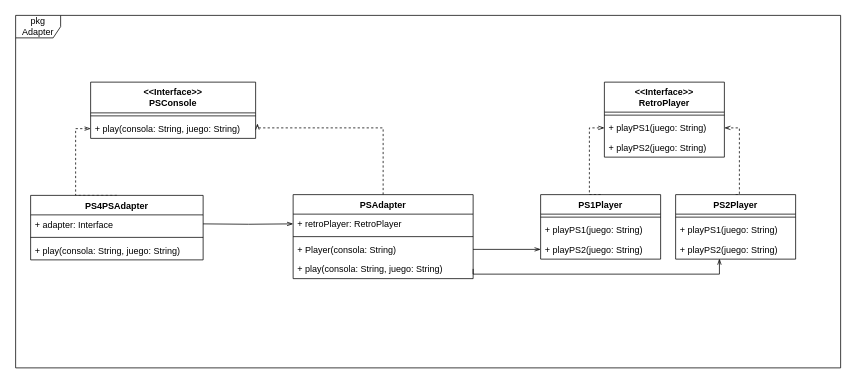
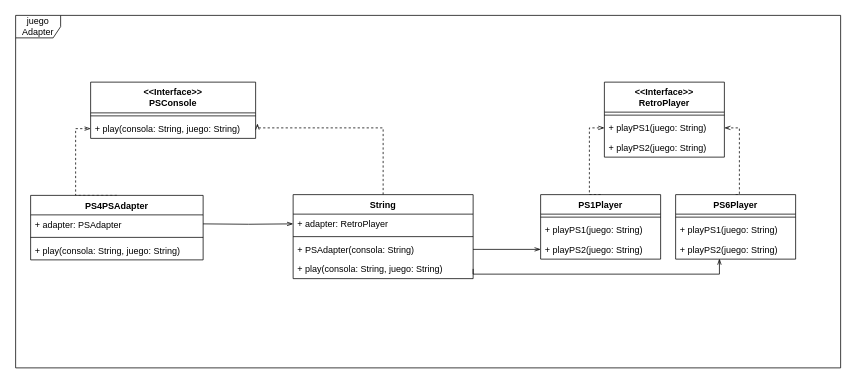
- <mxCell id="2" value="pkg Adapter" style="shape=umlFrame;whiteSpace=wrap;html=1;" vertex="1" parent="1"><mxGeometry x="20" y="20" width="1100" height="470" as="geometry" /></mxCell>
+ <mxCell id="2" value="juego Adapter" style="shape=umlFrame;whiteSpace=wrap;html=1;" vertex="1" parent="1"><mxGeometry x="20" y="20" width="1100" height="470" as="geometry" /></mxCell>
- <mxCell id="29" value="PSAdapter" style="swimlane;fontStyle=1;align=center;verticalAlign=top;childLayout=stackLayout;horizontal=1;startSize=26;horizontalStack=0;resizeParent=1;resizeParentMax=0;resizeLast=0;collapsible=1;marginBottom=0;" vertex="1" parent="1"><mxGeometry x="390" y="259" width="240" height="112" as="geometry" /></mxCell>
+ <mxCell id="29" value="String" style="swimlane;fontStyle=1;align=center;verticalAlign=top;childLayout=stackLayout;horizontal=1;startSize=26;horizontalStack=0;resizeParent=1;resizeParentMax=0;resizeLast=0;collapsible=1;marginBottom=0;" vertex="1" parent="1"><mxGeometry x="390" y="259" width="240" height="112" as="geometry" /></mxCell>
- <mxCell id="21" value="PS2Player" style="swimlane;fontStyle=1;align=center;verticalAlign=top;childLayout=stackLayout;horizontal=1;startSize=26;horizontalStack=0;resizeParent=1;resizeParentMax=0;resizeLast=0;collapsible=1;marginBottom=0;" vertex="1" parent="1"><mxGeometry x="900" y="259" width="160" height="86" as="geometry" /></mxCell>
+ <mxCell id="21" value="PS6Player" style="swimlane;fontStyle=1;align=center;verticalAlign=top;childLayout=stackLayout;horizontal=1;startSize=26;horizontalStack=0;resizeParent=1;resizeParentMax=0;resizeLast=0;collapsible=1;marginBottom=0;" vertex="1" parent="1"><mxGeometry x="900" y="259" width="160" height="86" as="geometry" /></mxCell>
- <mxCell id="30" value="+ retroPlayer: RetroPlayer" style="text;strokeColor=none;fillColor=none;align=left;verticalAlign=top;spacingLeft=4;spacingRight=4;overflow=hidden;rotatable=0;points=[[0,0.5],[1,0.5]];portConstraint=eastwest;" vertex="1" parent="29"><mxGeometry y="26" width="240" height="26" as="geometry" /></mxCell>
+ <mxCell id="30" value="+ adapter: RetroPlayer" style="text;strokeColor=none;fillColor=none;align=left;verticalAlign=top;spacingLeft=4;spacingRight=4;overflow=hidden;rotatable=0;points=[[0,0.5],[1,0.5]];portConstraint=eastwest;" vertex="1" parent="29"><mxGeometry y="26" width="240" height="26" as="geometry" /></mxCell>
- <mxCell id="6" value="+ adapter: Interface" style="text;strokeColor=none;fillColor=none;align=left;verticalAlign=top;spacingLeft=4;spacingRight=4;overflow=hidden;rotatable=0;points=[[0,0.5],[1,0.5]];portConstraint=eastwest;" vertex="1" parent="5"><mxGeometry y="26" width="230" height="26" as="geometry" /></mxCell>
+ <mxCell id="6" value="+ adapter: PSAdapter" style="text;strokeColor=none;fillColor=none;align=left;verticalAlign=top;spacingLeft=4;spacingRight=4;overflow=hidden;rotatable=0;points=[[0,0.5],[1,0.5]];portConstraint=eastwest;" vertex="1" parent="5"><mxGeometry y="26" width="230" height="26" as="geometry" /></mxCell>
- <mxCell id="32" value="+ Player(consola: String)" style="text;strokeColor=none;fillColor=none;align=left;verticalAlign=top;spacingLeft=4;spacingRight=4;overflow=hidden;rotatable=0;points=[[0,0.5],[1,0.5]];portConstraint=eastwest;" vertex="1" parent="29"><mxGeometry y="60" width="240" height="26" as="geometry" /></mxCell>
+ <mxCell id="32" value="+ PSAdapter(consola: String)" style="text;strokeColor=none;fillColor=none;align=left;verticalAlign=top;spacingLeft=4;spacingRight=4;overflow=hidden;rotatable=0;points=[[0,0.5],[1,0.5]];portConstraint=eastwest;" vertex="1" parent="29"><mxGeometry y="60" width="240" height="26" as="geometry" /></mxCell>
